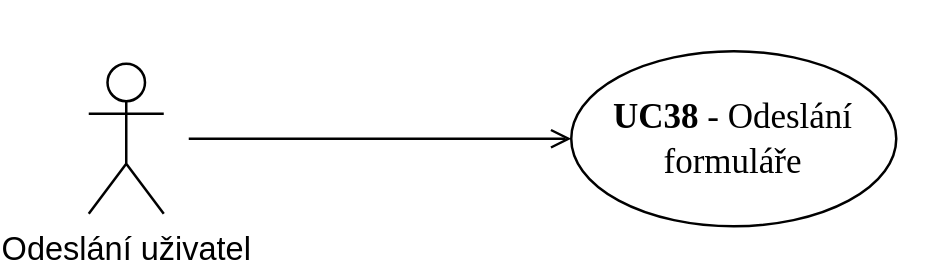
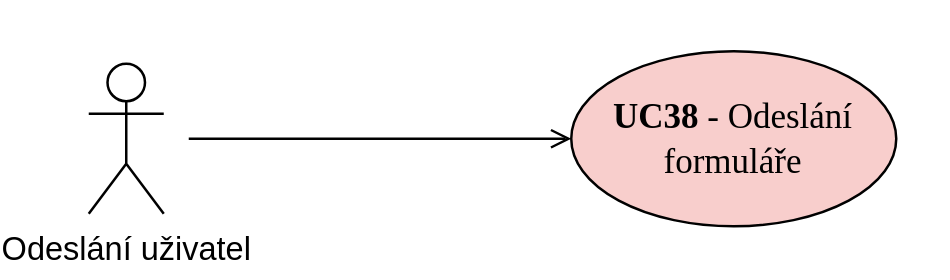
- <mxCell id="4" value="&lt;font face=&quot;serif&quot;&gt;&lt;b&gt;UC38 &lt;/b&gt;- Odeslání formuláře&lt;/font&gt;" style="ellipse;whiteSpace=wrap;html=1;fontSize=14;" parent="1" vertex="1"><mxGeometry x="213" y="20" width="130" height="70" as="geometry" /></mxCell>
+ <mxCell id="4" value="&lt;font face=&quot;serif&quot;&gt;&lt;b&gt;UC38 &lt;/b&gt;- Odeslání formuláře&lt;/font&gt;" style="ellipse;whiteSpace=wrap;html=1;fontSize=14;fillColor=#f8cecc;" parent="1" vertex="1"><mxGeometry x="213" y="20" width="130" height="70" as="geometry" /></mxCell>
